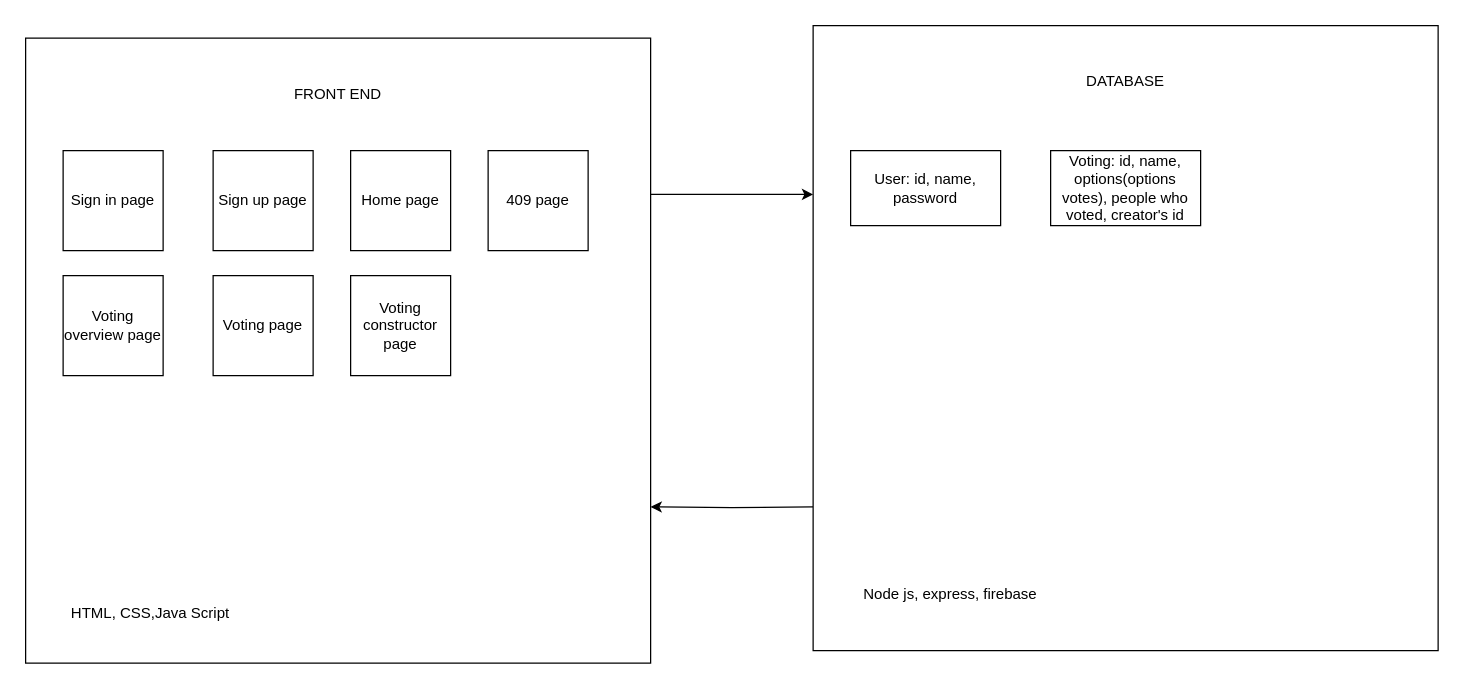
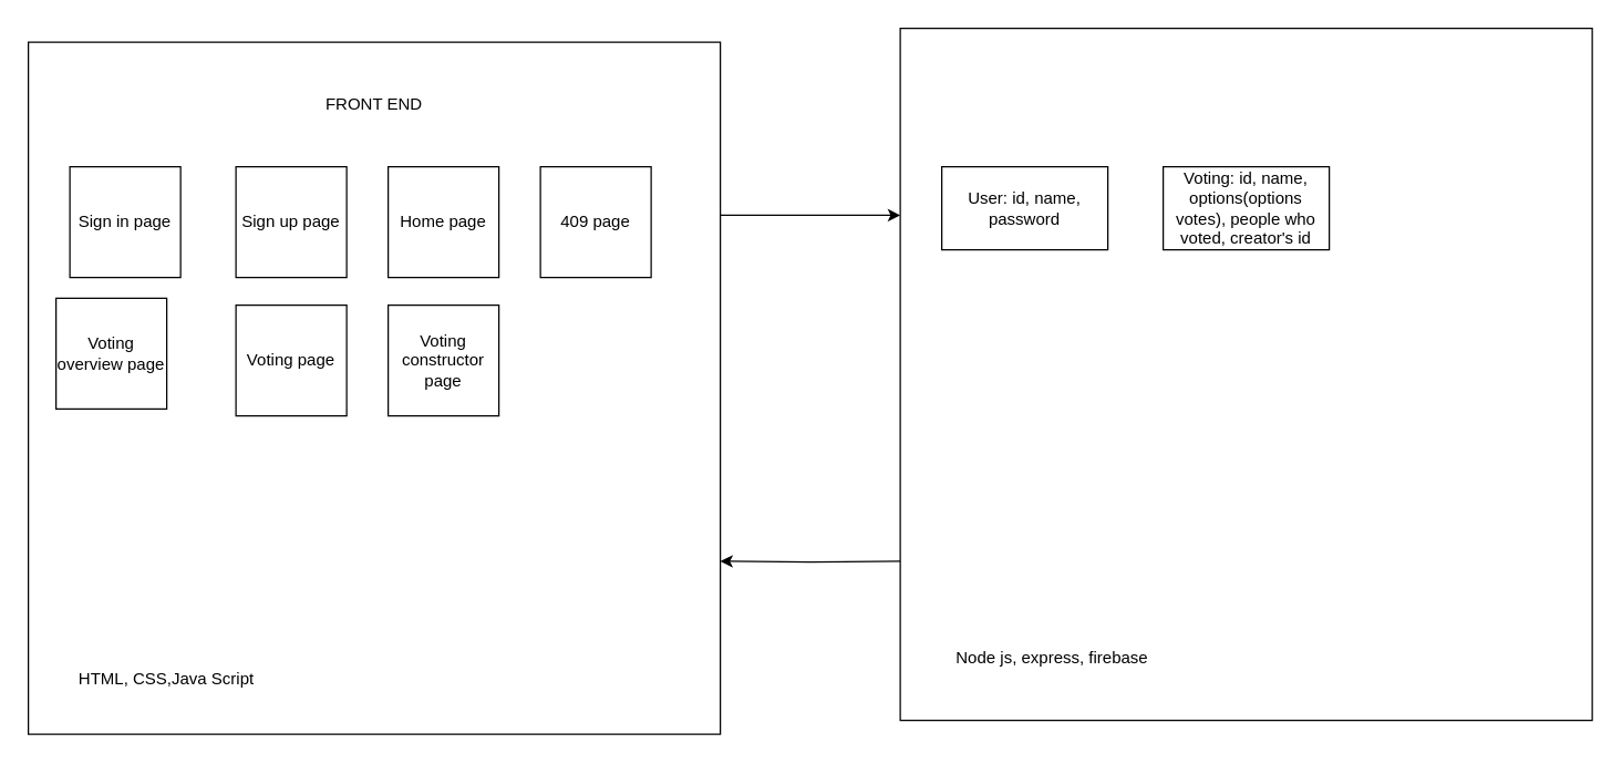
- <mxCell id="15" value="DATABASE" style="text;html=1;strokeColor=none;fillColor=none;align=center;verticalAlign=middle;whiteSpace=wrap;rounded=0;" vertex="1" parent="1"><mxGeometry x="865" y="50" width="70" height="30" as="geometry" /></mxCell>
- <mxCell id="9" value="Voting overview page" style="whiteSpace=wrap;html=1;aspect=fixed;" vertex="1" parent="1"><mxGeometry x="50" y="220" width="80" height="80" as="geometry" /></mxCell>
+ <mxCell id="9" value="Voting overview page" style="whiteSpace=wrap;html=1;aspect=fixed;" vertex="1" parent="1"><mxGeometry x="40" y="215" width="80" height="80" as="geometry" /></mxCell>
